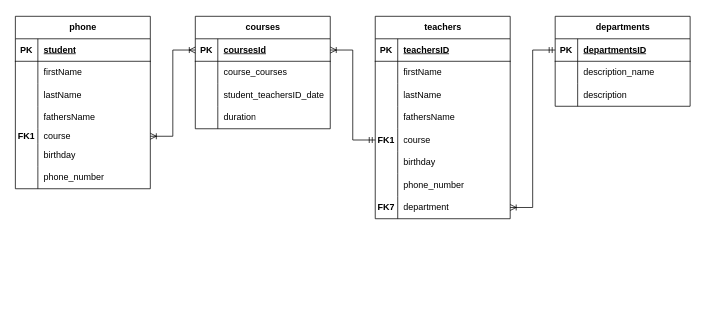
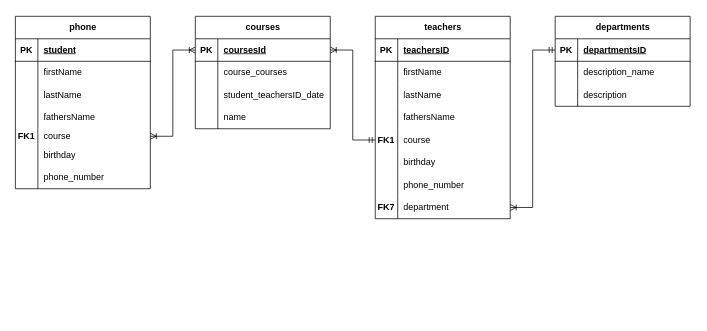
- <mxCell id="61" value="duration" style="shape=partialRectangle;connectable=0;fillColor=none;top=0;left=0;bottom=0;right=0;align=left;spacingLeft=6;overflow=hidden;whiteSpace=wrap;html=1;" vertex="1" parent="59"><mxGeometry x="30" width="150" height="30" as="geometry"><mxRectangle width="150" height="30" as="alternateBounds" /></mxGeometry></mxCell>
+ <mxCell id="61" value="name" style="shape=partialRectangle;connectable=0;fillColor=none;top=0;left=0;bottom=0;right=0;align=left;spacingLeft=6;overflow=hidden;whiteSpace=wrap;html=1;" vertex="1" parent="59"><mxGeometry x="30" width="150" height="30" as="geometry"><mxRectangle width="150" height="30" as="alternateBounds" /></mxGeometry></mxCell>
